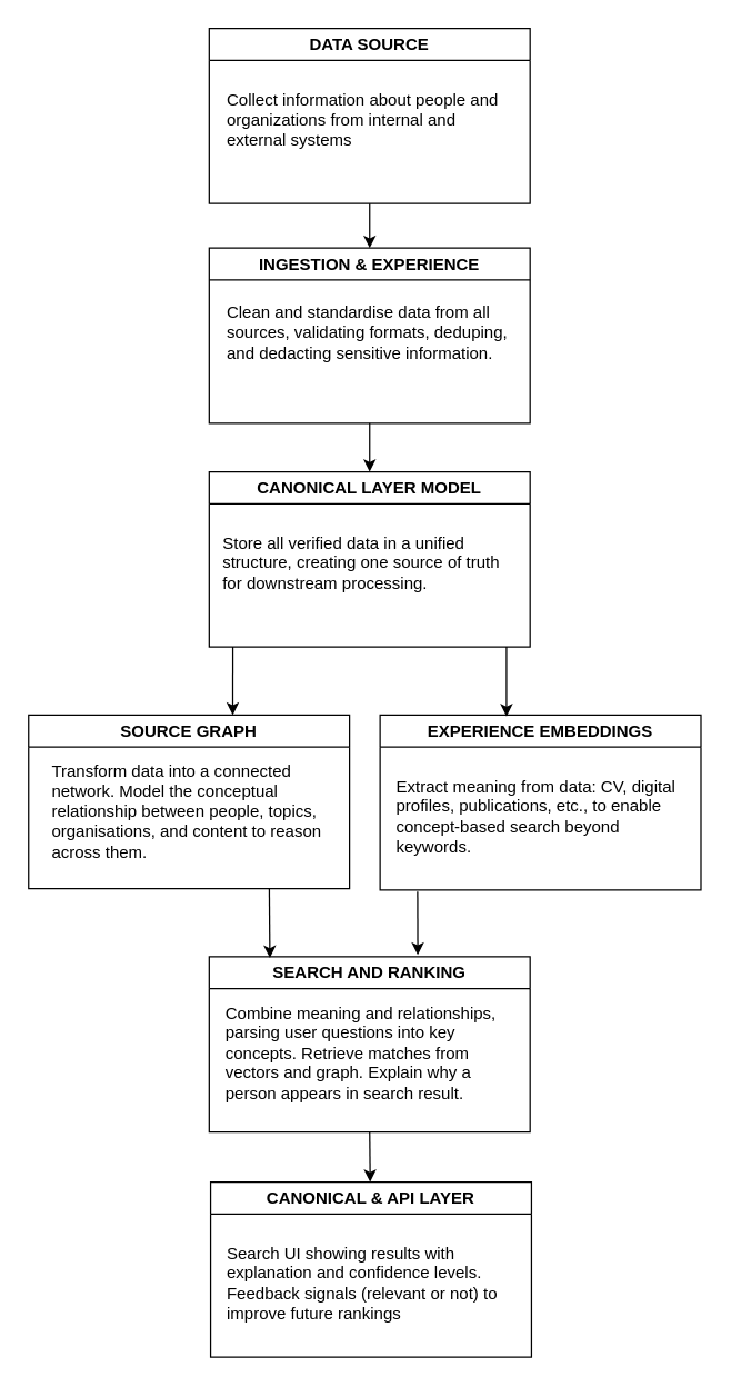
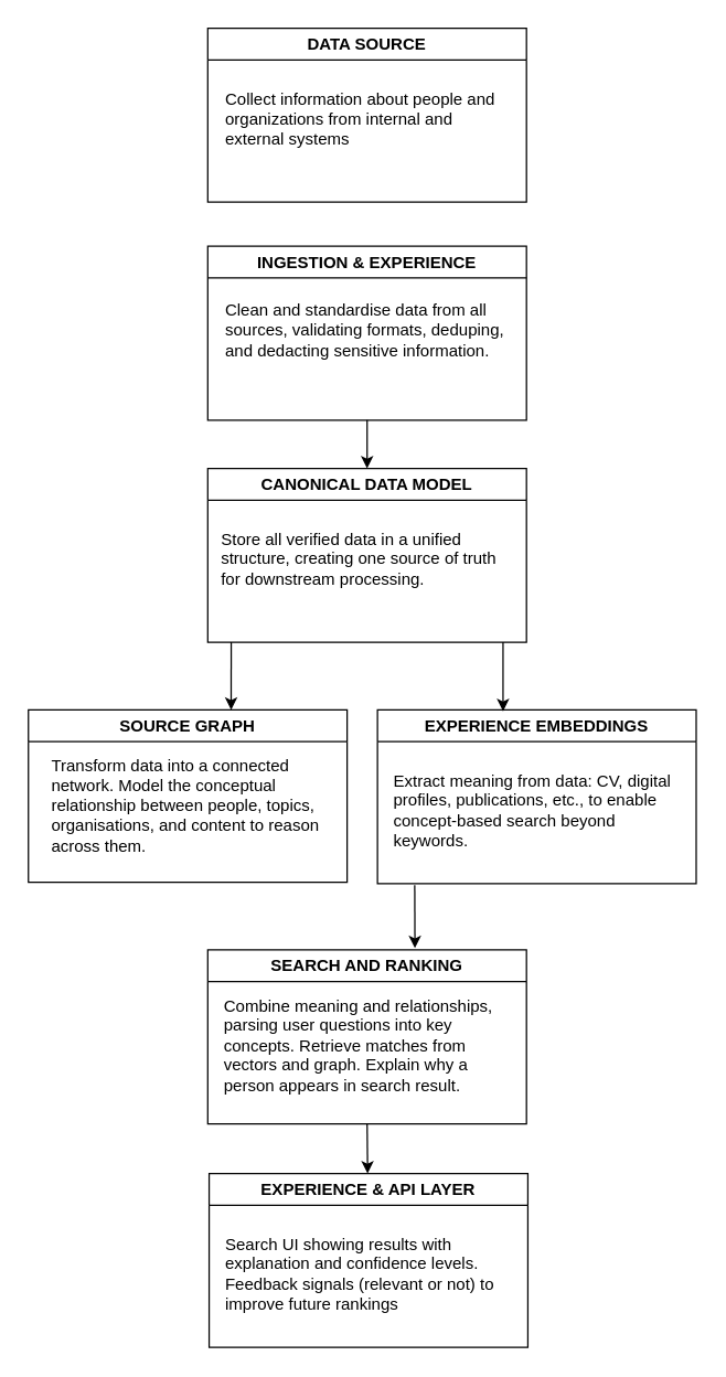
- <mxCell id="15" value="" style="endArrow=classic;html=1;rounded=0;exitX=0.5;exitY=1;exitDx=0;exitDy=0;entryX=0.5;entryY=0;entryDx=0;entryDy=0;" parent="1" source="18" target="20" edge="1"><mxGeometry width="50" height="50" relative="1" as="geometry"><mxPoint x="381" y="149" as="sourcePoint" /><mxPoint x="431" y="99" as="targetPoint" /></mxGeometry></mxCell>
- <mxCell id="23" value="CANONICAL LAYER MODEL" style="swimlane;whiteSpace=wrap;html=1;" parent="22" vertex="1"><mxGeometry width="231" height="126" as="geometry" /></mxCell>
+ <mxCell id="23" value="CANONICAL DATA MODEL" style="swimlane;whiteSpace=wrap;html=1;" parent="22" vertex="1"><mxGeometry width="231" height="126" as="geometry" /></mxCell>
- <mxCell id="27" value="" style="endArrow=classic;html=1;rounded=0;exitX=0.75;exitY=1;exitDx=0;exitDy=0;entryX=0.189;entryY=0.006;entryDx=0;entryDy=0;entryPerimeter=0;" parent="1" source="3" target="7" edge="1"><mxGeometry width="50" height="50" relative="1" as="geometry"><mxPoint x="138" y="661" as="sourcePoint" /><mxPoint x="138" y="710" as="targetPoint" /></mxGeometry></mxCell>
- <mxCell id="13" value="CANONICAL &amp;amp; API LAYER" style="swimlane;whiteSpace=wrap;html=1;container=0;" parent="12" vertex="1"><mxGeometry width="231" height="126" as="geometry" /></mxCell>
+ <mxCell id="13" value="EXPERIENCE &amp;amp; API LAYER" style="swimlane;whiteSpace=wrap;html=1;container=0;" parent="12" vertex="1"><mxGeometry width="231" height="126" as="geometry" /></mxCell>
